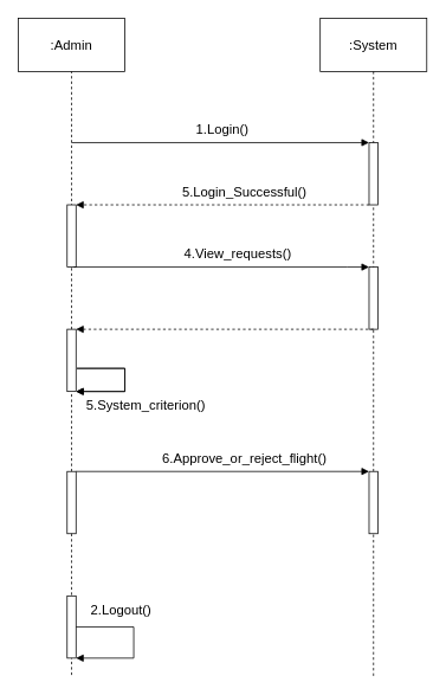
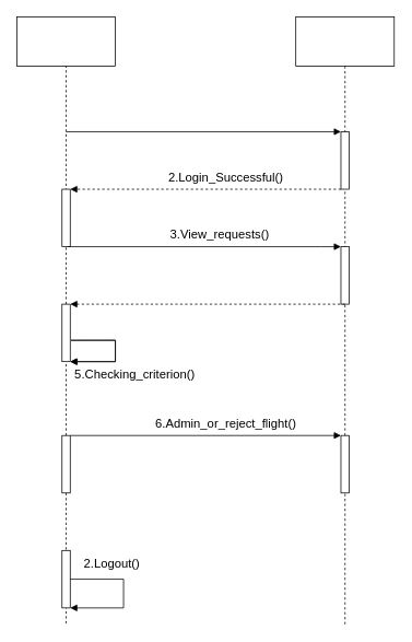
- <mxCell id="10" value="&lt;font style=&quot;font-size: 15px&quot;&gt;:Admin&lt;/font&gt;" style="text;html=1;strokeColor=none;fillColor=none;align=center;verticalAlign=middle;whiteSpace=wrap;rounded=0;" vertex="1" parent="1"><mxGeometry x="50" y="35" width="60" height="30" as="geometry" /></mxCell>
- <mxCell id="11" value="&lt;font style=&quot;font-size: 15px&quot;&gt;:System&lt;/font&gt;" style="text;html=1;strokeColor=none;fillColor=none;align=center;verticalAlign=middle;whiteSpace=wrap;rounded=0;" vertex="1" parent="1"><mxGeometry x="390" y="35" width="60" height="30" as="geometry" /></mxCell>
- <mxCell id="5" value="&lt;font style=&quot;font-size: 15px&quot;&gt;1.Login()&lt;/font&gt;" style="text;html=1;strokeColor=none;fillColor=none;align=center;verticalAlign=middle;whiteSpace=wrap;rounded=0;" vertex="1" parent="1"><mxGeometry x="220" y="130" width="60" height="30" as="geometry" /></mxCell>
- <mxCell id="9" value="&lt;font style=&quot;font-size: 15px&quot;&gt;5.Login_Successful()&lt;/font&gt;" style="text;html=1;strokeColor=none;fillColor=none;align=center;verticalAlign=middle;whiteSpace=wrap;rounded=0;" vertex="1" parent="1"><mxGeometry x="200" y="200" width="150" height="30" as="geometry" /></mxCell>
+ <mxCell id="9" value="&lt;font style=&quot;font-size: 15px&quot;&gt;2.Login_Successful()&lt;/font&gt;" style="text;html=1;strokeColor=none;fillColor=none;align=center;verticalAlign=middle;whiteSpace=wrap;rounded=0;" vertex="1" parent="1"><mxGeometry x="200" y="200" width="150" height="30" as="geometry" /></mxCell>
- <mxCell id="16" value="&lt;div&gt;&lt;font style=&quot;font-size: 15px&quot;&gt;4.View_requests()&lt;/font&gt;&lt;/div&gt;" style="text;html=1;strokeColor=none;fillColor=none;align=center;verticalAlign=middle;whiteSpace=wrap;rounded=0;" vertex="1" parent="1"><mxGeometry x="200" y="270" width="135" height="30" as="geometry" /></mxCell>
+ <mxCell id="16" value="&lt;div&gt;&lt;font style=&quot;font-size: 15px&quot;&gt;3.View_requests()&lt;/font&gt;&lt;/div&gt;" style="text;html=1;strokeColor=none;fillColor=none;align=center;verticalAlign=middle;whiteSpace=wrap;rounded=0;" vertex="1" parent="1"><mxGeometry x="200" y="270" width="135" height="30" as="geometry" /></mxCell>
- <mxCell id="22" value="&lt;div&gt;&lt;font style=&quot;font-size: 15px&quot;&gt;5.System_criterion()&lt;/font&gt;&lt;/div&gt;" style="text;html=1;strokeColor=none;fillColor=none;align=center;verticalAlign=middle;whiteSpace=wrap;rounded=0;" vertex="1" parent="1"><mxGeometry x="85" y="440" width="157.5" height="30" as="geometry" /></mxCell>
+ <mxCell id="22" value="&lt;div&gt;&lt;font style=&quot;font-size: 15px&quot;&gt;5.Checking_criterion()&lt;/font&gt;&lt;/div&gt;" style="text;html=1;strokeColor=none;fillColor=none;align=center;verticalAlign=middle;whiteSpace=wrap;rounded=0;" vertex="1" parent="1"><mxGeometry x="85" y="440" width="157.5" height="30" as="geometry" /></mxCell>
- <mxCell id="28" value="&lt;div&gt;&lt;font style=&quot;font-size: 15px&quot;&gt;6.Approve_or_reject_flight()&lt;/font&gt;&lt;/div&gt;" style="text;html=1;strokeColor=none;fillColor=none;align=center;verticalAlign=middle;whiteSpace=wrap;rounded=0;" vertex="1" parent="1"><mxGeometry x="176" y="500" width="197.5" height="30" as="geometry" /></mxCell>
+ <mxCell id="28" value="&lt;div&gt;&lt;font style=&quot;font-size: 15px&quot;&gt;6.Admin_or_reject_flight()&lt;/font&gt;&lt;/div&gt;" style="text;html=1;strokeColor=none;fillColor=none;align=center;verticalAlign=middle;whiteSpace=wrap;rounded=0;" vertex="1" parent="1"><mxGeometry x="176" y="500" width="197.5" height="30" as="geometry" /></mxCell>
